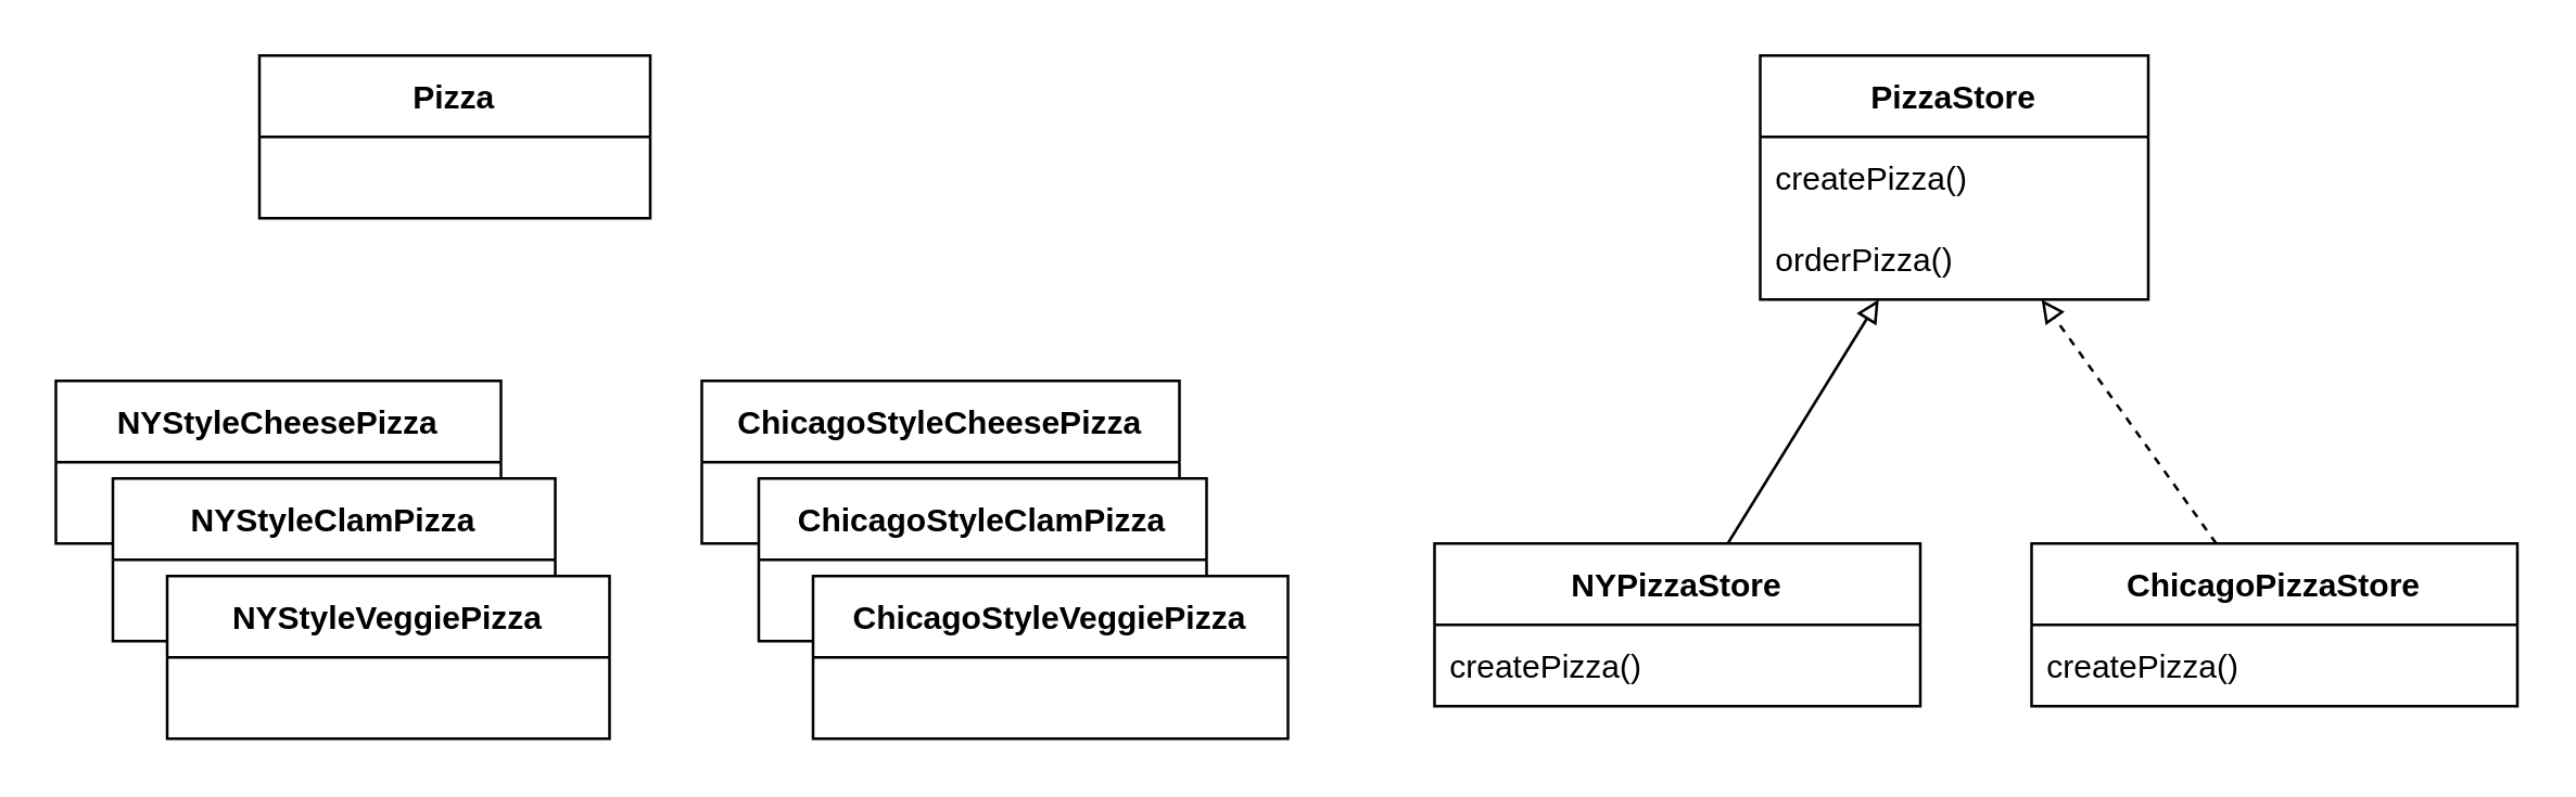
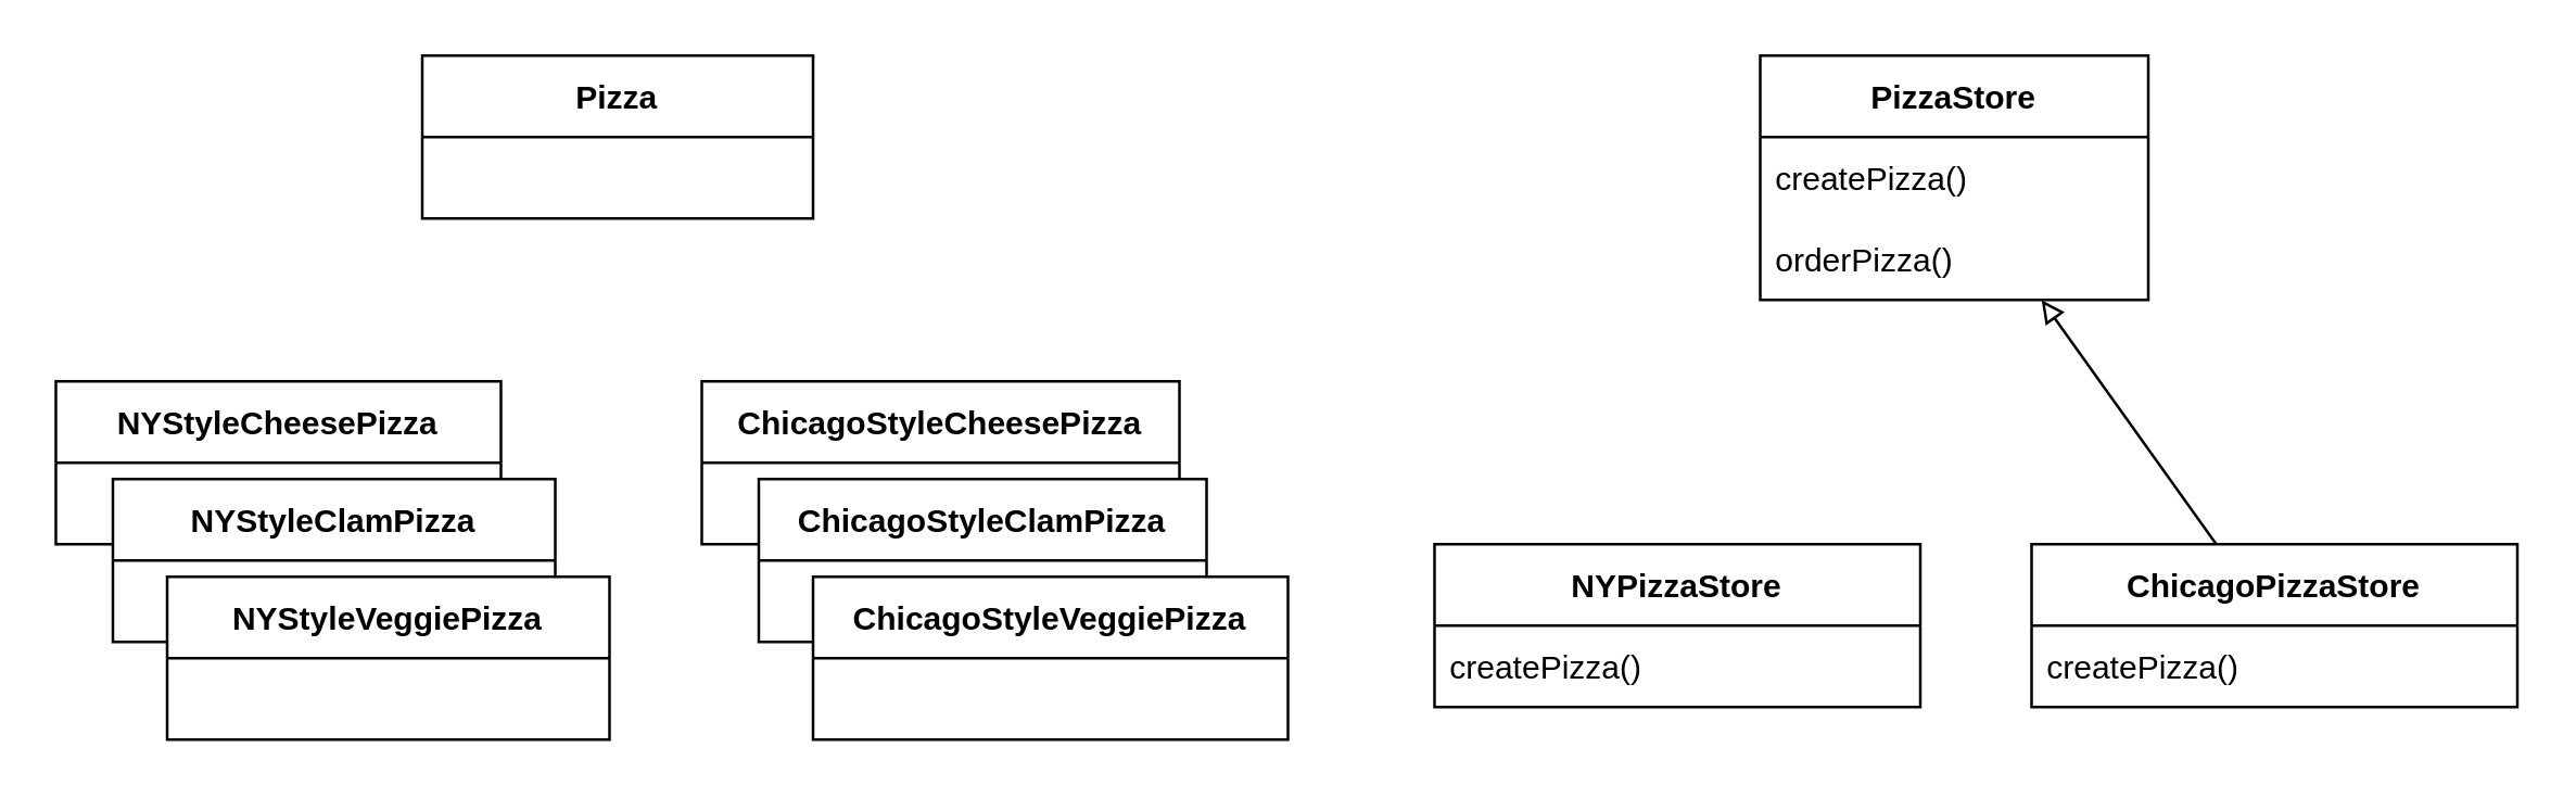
- <mxCell id="2" value="Pizza" style="swimlane;fontStyle=1;childLayout=stackLayout;horizontal=1;startSize=30;horizontalStack=0;resizeParent=1;resizeParentMax=0;resizeLast=0;collapsible=1;marginBottom=0;" parent="1" vertex="1"><mxGeometry x="95" y="20" width="144" height="60" as="geometry" /></mxCell>
+ <mxCell id="2" value="Pizza" style="swimlane;fontStyle=1;childLayout=stackLayout;horizontal=1;startSize=30;horizontalStack=0;resizeParent=1;resizeParentMax=0;resizeLast=0;collapsible=1;marginBottom=0;" parent="1" vertex="1"><mxGeometry x="155" y="20" width="144" height="60" as="geometry" /></mxCell>
- <mxCell id="16" value="" style="endArrow=block;html=1;rounded=0;endFill=0;dashed=1;" edge="1" parent="1" source="14" target="9"><mxGeometry width="50" height="50" relative="1" as="geometry"><mxPoint x="326.25" y="150" as="sourcePoint" /><mxPoint x="266.75" y="90" as="targetPoint" /></mxGeometry></mxCell>
+ <mxCell id="16" value="" style="endArrow=block;html=1;rounded=0;endFill=0;" edge="1" parent="1" source="14" target="9"><mxGeometry width="50" height="50" relative="1" as="geometry"><mxPoint x="326.25" y="150" as="sourcePoint" /><mxPoint x="266.75" y="90" as="targetPoint" /></mxGeometry></mxCell>
- <mxCell id="17" value="" style="endArrow=block;html=1;rounded=0;endFill=0;" edge="1" parent="1" source="12" target="9"><mxGeometry width="50" height="50" relative="1" as="geometry"><mxPoint x="826.045" y="210" as="sourcePoint" /><mxPoint x="761.682" y="120" as="targetPoint" /></mxGeometry></mxCell>
